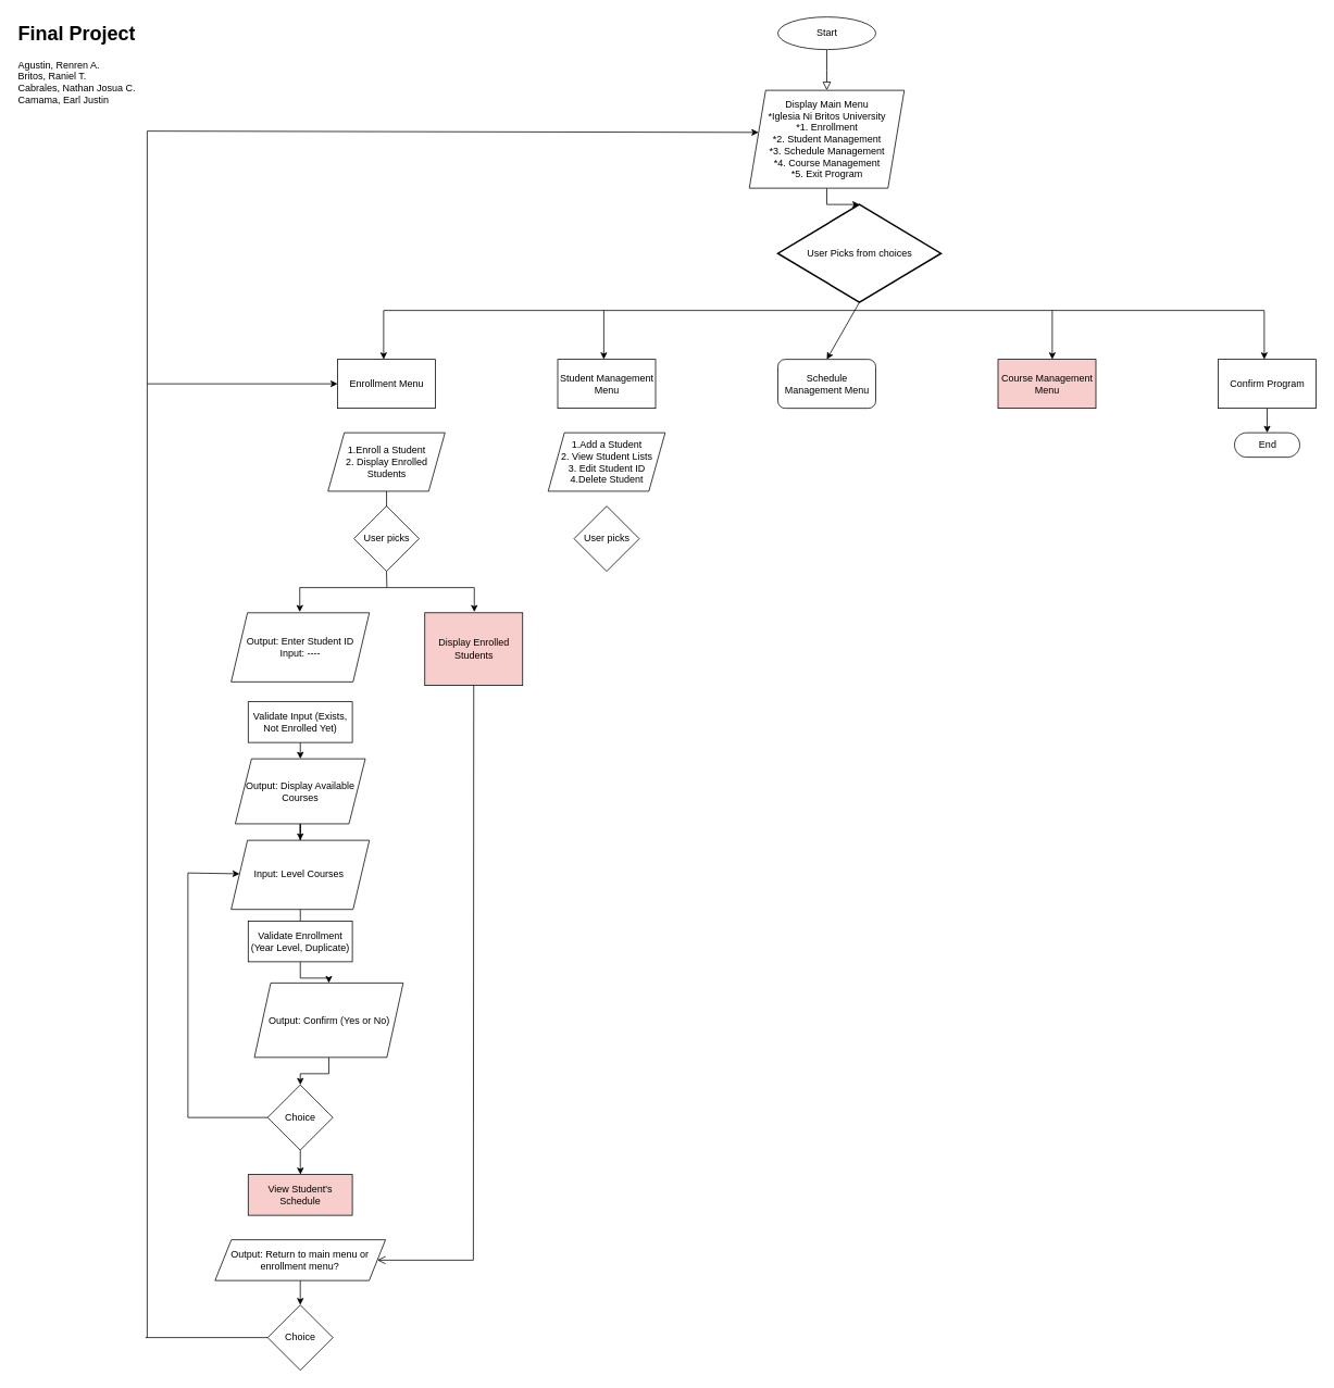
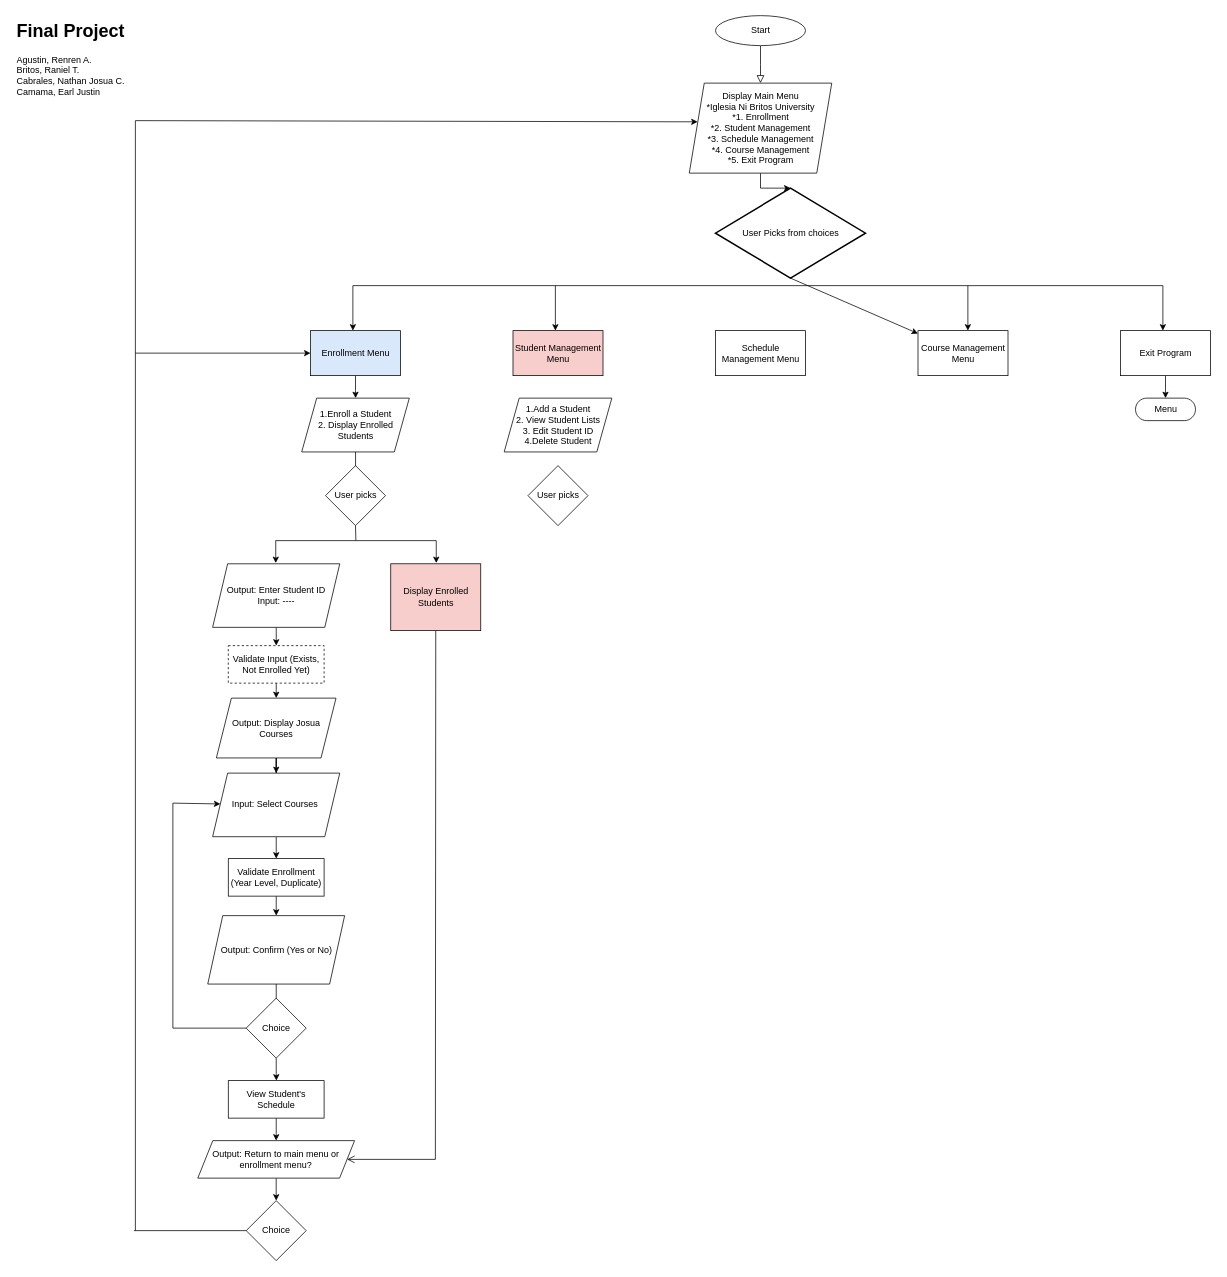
- <mxCell id="13" value="" style="endArrow=classic;html=1;rounded=0;exitX=0.5;exitY=1;exitDx=0;exitDy=0;exitPerimeter=0;entryX=0.5;entryY=0;entryDx=0;entryDy=0;" parent="1" source="5" target="8" edge="1"><mxGeometry width="50" height="50" relative="1" as="geometry"><mxPoint x="1003.5" y="410" as="sourcePoint" /><mxPoint x="1053.5" y="360" as="targetPoint" /></mxGeometry></mxCell>
+ <mxCell id="13" value="" style="endArrow=classic;html=1;rounded=0;exitX=0.5;exitY=1;exitDx=0;exitDy=0;exitPerimeter=0;" parent="1" source="5" target="7" edge="1"><mxGeometry width="50" height="50" relative="1" as="geometry"><mxPoint x="1003.5" y="410" as="sourcePoint" /><mxPoint x="1053.5" y="360" as="targetPoint" /></mxGeometry></mxCell>
- <mxCell id="10" value="Enrollment Menu" style="rounded=0;whiteSpace=wrap;html=1;" parent="1" vertex="1"><mxGeometry x="413.5" y="440" width="120" height="60" as="geometry" /></mxCell>
+ <mxCell id="10" value="Enrollment Menu" style="rounded=0;whiteSpace=wrap;html=1;fillColor=#dae8fc;" parent="1" vertex="1"><mxGeometry x="413.5" y="440" width="120" height="60" as="geometry" /></mxCell>
- <mxCell id="6" value="Student Management Menu" style="rounded=0;whiteSpace=wrap;html=1;" parent="1" vertex="1"><mxGeometry x="683.5" y="440" width="120" height="60" as="geometry" /></mxCell>
+ <mxCell id="6" value="Student Management Menu" style="rounded=0;whiteSpace=wrap;html=1;fillColor=#f8cecc;" parent="1" vertex="1"><mxGeometry x="683.5" y="440" width="120" height="60" as="geometry" /></mxCell>
- <mxCell id="8" value="Schedule Management Menu" style="whiteSpace=wrap;html=1;rounded=1;" parent="1" vertex="1"><mxGeometry x="953.5" y="440" width="120" height="60" as="geometry" /></mxCell>
+ <mxCell id="8" value="Schedule Management Menu" style="rounded=0;whiteSpace=wrap;html=1;" parent="1" vertex="1"><mxGeometry x="953.5" y="440" width="120" height="60" as="geometry" /></mxCell>
- <mxCell id="7" value="Course Management Menu" style="rounded=0;whiteSpace=wrap;html=1;fillColor=#f8cecc;" parent="1" vertex="1"><mxGeometry x="1223.5" y="440" width="120" height="60" as="geometry" /></mxCell>
+ <mxCell id="7" value="Course Management Menu" style="rounded=0;whiteSpace=wrap;html=1;" parent="1" vertex="1"><mxGeometry x="1223.5" y="440" width="120" height="60" as="geometry" /></mxCell>
- <mxCell id="12" value="Confirm Program" style="rounded=0;whiteSpace=wrap;html=1;" parent="1" vertex="1"><mxGeometry x="1493.5" y="440" width="120" height="60" as="geometry" /></mxCell>
+ <mxCell id="12" value="Exit Program" style="rounded=0;whiteSpace=wrap;html=1;" parent="1" vertex="1"><mxGeometry x="1493.5" y="440" width="120" height="60" as="geometry" /></mxCell>
+ <mxCell id="9" value="" style="edgeStyle=orthogonalEdgeStyle;rounded=0;orthogonalLoop=1;jettySize=auto;html=1;" parent="1" source="10" target="22" edge="1"><mxGeometry relative="1" as="geometry" /></mxCell>
- <mxCell id="57" value="End" style="html=1;dashed=0;whitespace=wrap;shape=mxgraph.dfd.start" parent="1" vertex="1"><mxGeometry x="1513.5" y="530" width="80" height="30" as="geometry" /></mxCell>
+ <mxCell id="57" value="Menu" style="html=1;dashed=0;whitespace=wrap;shape=mxgraph.dfd.start" parent="1" vertex="1"><mxGeometry x="1513.5" y="530" width="80" height="30" as="geometry" /></mxCell>
+ <mxCell id="24" value="" style="edgeStyle=orthogonalEdgeStyle;rounded=0;orthogonalLoop=1;jettySize=auto;html=1;" parent="1" source="25" target="32" edge="1"><mxGeometry relative="1" as="geometry" /></mxCell>
- <mxCell id="32" value="Validate Input (Exists, Not Enrolled Yet)" style="rounded=0;whiteSpace=wrap;html=1;" parent="1" vertex="1"><mxGeometry x="303.88" y="860" width="127.75" height="50" as="geometry" /></mxCell>
+ <mxCell id="32" value="Validate Input (Exists, Not Enrolled Yet)" style="rounded=0;whiteSpace=wrap;html=1;dashed=1;" parent="1" vertex="1"><mxGeometry x="303.88" y="860" width="127.75" height="50" as="geometry" /></mxCell>
- <mxCell id="34" value="Output: Display Available Courses" style="shape=parallelogram;perimeter=parallelogramPerimeter;whiteSpace=wrap;html=1;fixedSize=1;" parent="1" vertex="1"><mxGeometry x="288" y="930" width="159.5" height="79.75" as="geometry" /></mxCell>
+ <mxCell id="34" value="Output: Display Josua Courses" style="shape=parallelogram;perimeter=parallelogramPerimeter;whiteSpace=wrap;html=1;fixedSize=1;" parent="1" vertex="1"><mxGeometry x="288" y="930" width="159.5" height="79.75" as="geometry" /></mxCell>
- <mxCell id="36" value="Input: Level Courses&amp;nbsp;" style="shape=parallelogram;perimeter=parallelogramPerimeter;whiteSpace=wrap;html=1;fixedSize=1;" parent="1" vertex="1"><mxGeometry x="283.01" y="1030" width="169.5" height="84.75" as="geometry" /></mxCell>
+ <mxCell id="36" value="Input: Select Courses&amp;nbsp;" style="shape=parallelogram;perimeter=parallelogramPerimeter;whiteSpace=wrap;html=1;fixedSize=1;" parent="1" vertex="1"><mxGeometry x="283.01" y="1030" width="169.5" height="84.75" as="geometry" /></mxCell>
- <mxCell id="38" value="Validate Enrollment (Year Level, Duplicate)" style="rounded=0;whiteSpace=wrap;html=1;" parent="1" vertex="1"><mxGeometry x="303.88" y="1129" width="127.75" height="50" as="geometry" /></mxCell>
+ <mxCell id="38" value="Validate Enrollment (Year Level, Duplicate)" style="rounded=0;whiteSpace=wrap;html=1;" parent="1" vertex="1"><mxGeometry x="303.88" y="1144" width="127.75" height="50" as="geometry" /></mxCell>
- <mxCell id="40" value="Output: Confirm (Yes or No)" style="shape=parallelogram;perimeter=parallelogramPerimeter;whiteSpace=wrap;html=1;fixedSize=1;" parent="1" vertex="1"><mxGeometry x="311.5" y="1205" width="182.5" height="91.25" as="geometry" /></mxCell>
+ <mxCell id="40" value="Output: Confirm (Yes or No)" style="shape=parallelogram;perimeter=parallelogramPerimeter;whiteSpace=wrap;html=1;fixedSize=1;" parent="1" vertex="1"><mxGeometry x="276.5" y="1220" width="182.5" height="91.25" as="geometry" /></mxCell>
- <mxCell id="47" value="View Student's Schedule" style="rounded=0;whiteSpace=wrap;html=1;fillColor=#f8cecc;" parent="1" vertex="1"><mxGeometry x="303.88" y="1440" width="127.75" height="50" as="geometry" /></mxCell>
+ <mxCell id="47" value="View Student's Schedule" style="rounded=0;whiteSpace=wrap;html=1;" parent="1" vertex="1"><mxGeometry x="303.88" y="1440" width="127.75" height="50" as="geometry" /></mxCell>
+ <mxCell id="46" value="" style="edgeStyle=orthogonalEdgeStyle;rounded=0;orthogonalLoop=1;jettySize=auto;html=1;" parent="1" source="47" target="49" edge="1"><mxGeometry relative="1" as="geometry" /></mxCell>
